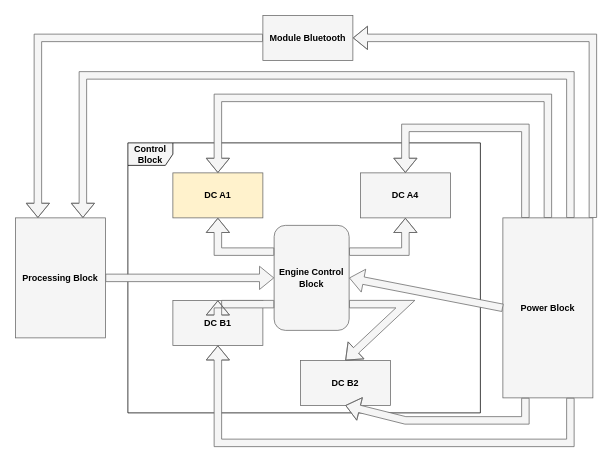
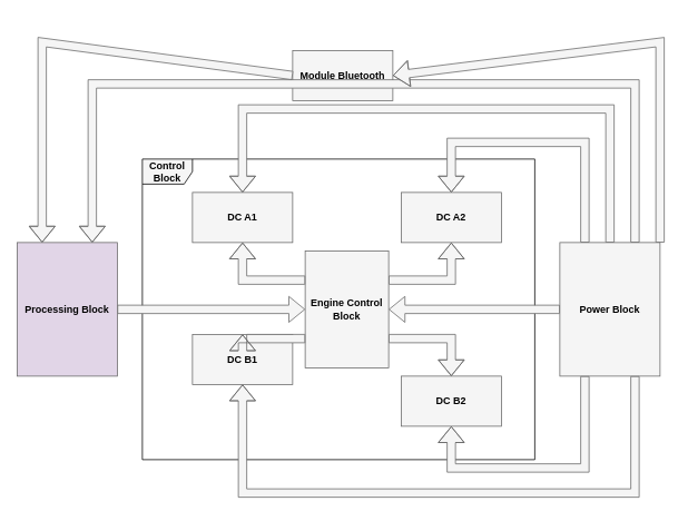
- <mxCell id="9" value="&lt;font color=&quot;#000000&quot;&gt;&lt;b&gt;Module Bluetooth&lt;/b&gt;&lt;/font&gt;" style="rounded=0;whiteSpace=wrap;html=1;fillColor=#f5f5f5;fontColor=#333333;strokeColor=#666666;" vertex="1" parent="1"><mxGeometry x="350" y="20" width="120" height="60" as="geometry" /></mxCell>
+ <mxCell id="9" value="&lt;font color=&quot;#000000&quot;&gt;&lt;b&gt;Module Bluetooth&lt;/b&gt;&lt;/font&gt;" style="rounded=0;whiteSpace=wrap;html=1;fillColor=#f5f5f5;fontColor=#333333;strokeColor=#666666;" vertex="1" parent="1"><mxGeometry x="350" y="60" width="120" height="60" as="geometry" /></mxCell>
- <mxCell id="5" value="&lt;font style=&quot;&quot; color=&quot;#000000&quot;&gt;&lt;b&gt;DC A1&lt;/b&gt;&lt;/font&gt;" style="rounded=0;whiteSpace=wrap;html=1;fillColor=#fff2cc;fontColor=#333333;strokeColor=#666666;" vertex="1" parent="1"><mxGeometry x="230" y="230" width="120" height="60" as="geometry" /></mxCell>
+ <mxCell id="5" value="&lt;font style=&quot;&quot; color=&quot;#000000&quot;&gt;&lt;b&gt;DC A1&lt;/b&gt;&lt;/font&gt;" style="rounded=0;whiteSpace=wrap;html=1;fillColor=#f5f5f5;fontColor=#333333;strokeColor=#666666;" vertex="1" parent="1"><mxGeometry x="230" y="230" width="120" height="60" as="geometry" /></mxCell>
- <mxCell id="8" value="&lt;font color=&quot;#000000&quot;&gt;&lt;b&gt;DC A4&lt;/b&gt;&lt;/font&gt;" style="rounded=0;whiteSpace=wrap;html=1;fillColor=#f5f5f5;fontColor=#333333;strokeColor=#666666;" vertex="1" parent="1"><mxGeometry x="480" y="230" width="120" height="60" as="geometry" /></mxCell>
+ <mxCell id="8" value="&lt;font color=&quot;#000000&quot;&gt;&lt;b&gt;DC A2&lt;/b&gt;&lt;/font&gt;" style="rounded=0;whiteSpace=wrap;html=1;fillColor=#f5f5f5;fontColor=#333333;strokeColor=#666666;" vertex="1" parent="1"><mxGeometry x="480" y="230" width="120" height="60" as="geometry" /></mxCell>
- <mxCell id="2" value="&lt;font color=&quot;#000000&quot;&gt;&lt;b&gt;Processing Block&lt;/b&gt;&lt;/font&gt;" style="rounded=0;whiteSpace=wrap;html=1;fillColor=#f5f5f5;strokeColor=#666666;fontColor=#333333;" vertex="1" parent="1"><mxGeometry x="20" y="290" width="120" height="160" as="geometry" /></mxCell>
+ <mxCell id="2" value="&lt;font color=&quot;#000000&quot;&gt;&lt;b&gt;Processing Block&lt;/b&gt;&lt;/font&gt;" style="rounded=0;whiteSpace=wrap;html=1;fillColor=#e1d5e7;strokeColor=#666666;fontColor=#333333;" vertex="1" parent="1"><mxGeometry x="20" y="290" width="120" height="160" as="geometry" /></mxCell>
- <mxCell id="4" value="&lt;font color=&quot;#000000&quot;&gt;&lt;b&gt;Engine Control Block&lt;/b&gt;&lt;/font&gt;" style="whiteSpace=wrap;html=1;fillColor=#f5f5f5;fontColor=#333333;strokeColor=#666666;rounded=1;" vertex="1" parent="1"><mxGeometry x="365" y="300" width="100" height="140" as="geometry" /></mxCell>
+ <mxCell id="4" value="&lt;font color=&quot;#000000&quot;&gt;&lt;b&gt;Engine Control Block&lt;/b&gt;&lt;/font&gt;" style="rounded=0;whiteSpace=wrap;html=1;fillColor=#f5f5f5;fontColor=#333333;strokeColor=#666666;" vertex="1" parent="1"><mxGeometry x="365" y="300" width="100" height="140" as="geometry" /></mxCell>
- <mxCell id="10" value="&lt;font color=&quot;#000000&quot;&gt;&lt;b&gt;Power Block&lt;/b&gt;&lt;/font&gt;" style="rounded=0;whiteSpace=wrap;html=1;fillColor=#f5f5f5;fontColor=#333333;strokeColor=#666666;" vertex="1" parent="1"><mxGeometry x="670" y="290" width="120" height="240" as="geometry" /></mxCell>
+ <mxCell id="10" value="&lt;font color=&quot;#000000&quot;&gt;&lt;b&gt;Power Block&lt;/b&gt;&lt;/font&gt;" style="rounded=0;whiteSpace=wrap;html=1;fillColor=#f5f5f5;fontColor=#333333;strokeColor=#666666;" vertex="1" parent="1"><mxGeometry x="670" y="290" width="120" height="160" as="geometry" /></mxCell>
- <mxCell id="7" value="&lt;b&gt;&lt;font color=&quot;#000000&quot;&gt;DC B2&lt;/font&gt;&lt;/b&gt;" style="rounded=0;whiteSpace=wrap;html=1;fillColor=#f5f5f5;fontColor=#333333;strokeColor=#666666;" vertex="1" parent="1"><mxGeometry x="400" y="480" width="120" height="60" as="geometry" /></mxCell>
+ <mxCell id="7" value="&lt;b&gt;&lt;font color=&quot;#000000&quot;&gt;DC B2&lt;/font&gt;&lt;/b&gt;" style="rounded=0;whiteSpace=wrap;html=1;fillColor=#f5f5f5;fontColor=#333333;strokeColor=#666666;" vertex="1" parent="1"><mxGeometry x="480" y="450" width="120" height="60" as="geometry" /></mxCell>
